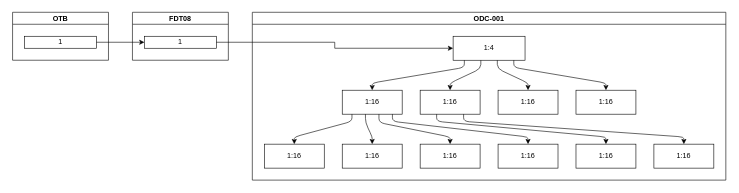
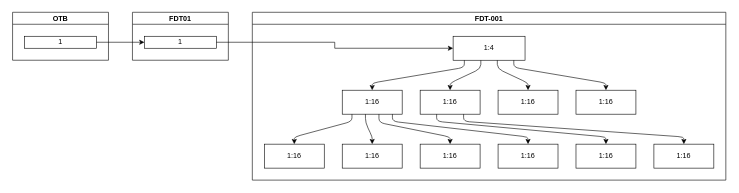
- <mxCell id="2" value="FDT08" style="swimlane;startSize=20;horizontal=1;childLayout=flowLayout;flowOrientation=north;resizable=0;interRankCellSpacing=50;containerType=tree;fontSize=12;" vertex="1" parent="1"><mxGeometry x="220" y="20" width="160" height="80" as="geometry" /></mxCell>
+ <mxCell id="2" value="FDT01" style="swimlane;startSize=20;horizontal=1;childLayout=flowLayout;flowOrientation=north;resizable=0;interRankCellSpacing=50;containerType=tree;fontSize=12;" vertex="1" parent="1"><mxGeometry x="220" y="20" width="160" height="80" as="geometry" /></mxCell>
- <mxCell id="4" value="ODC-001" style="swimlane;startSize=20;horizontal=1;childLayout=flowLayout;flowOrientation=north;resizable=0;interRankCellSpacing=50;containerType=tree;fontSize=12;" vertex="1" parent="1"><mxGeometry x="420" y="20" width="790" height="280" as="geometry" /></mxCell>
+ <mxCell id="4" value="FDT-001" style="swimlane;startSize=20;horizontal=1;childLayout=flowLayout;flowOrientation=north;resizable=0;interRankCellSpacing=50;containerType=tree;fontSize=12;" vertex="1" parent="1"><mxGeometry x="420" y="20" width="790" height="280" as="geometry" /></mxCell>
